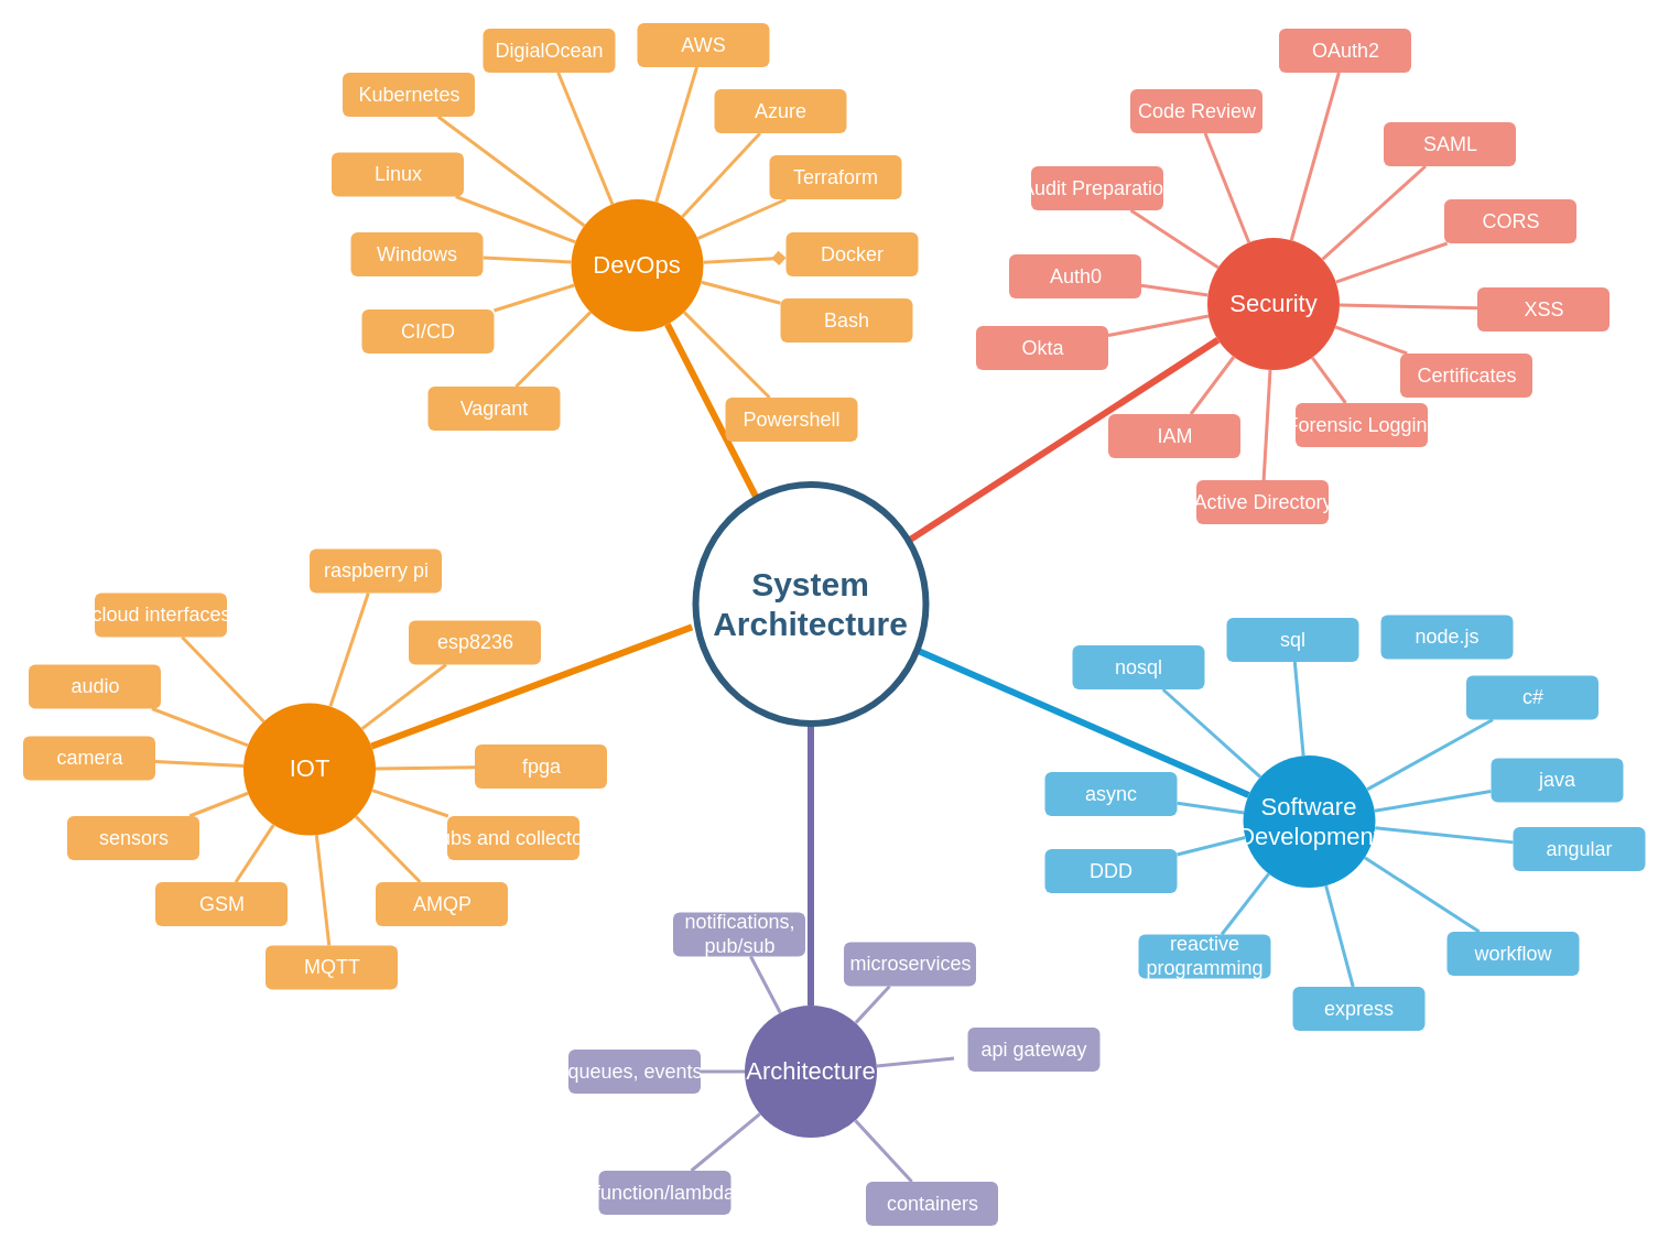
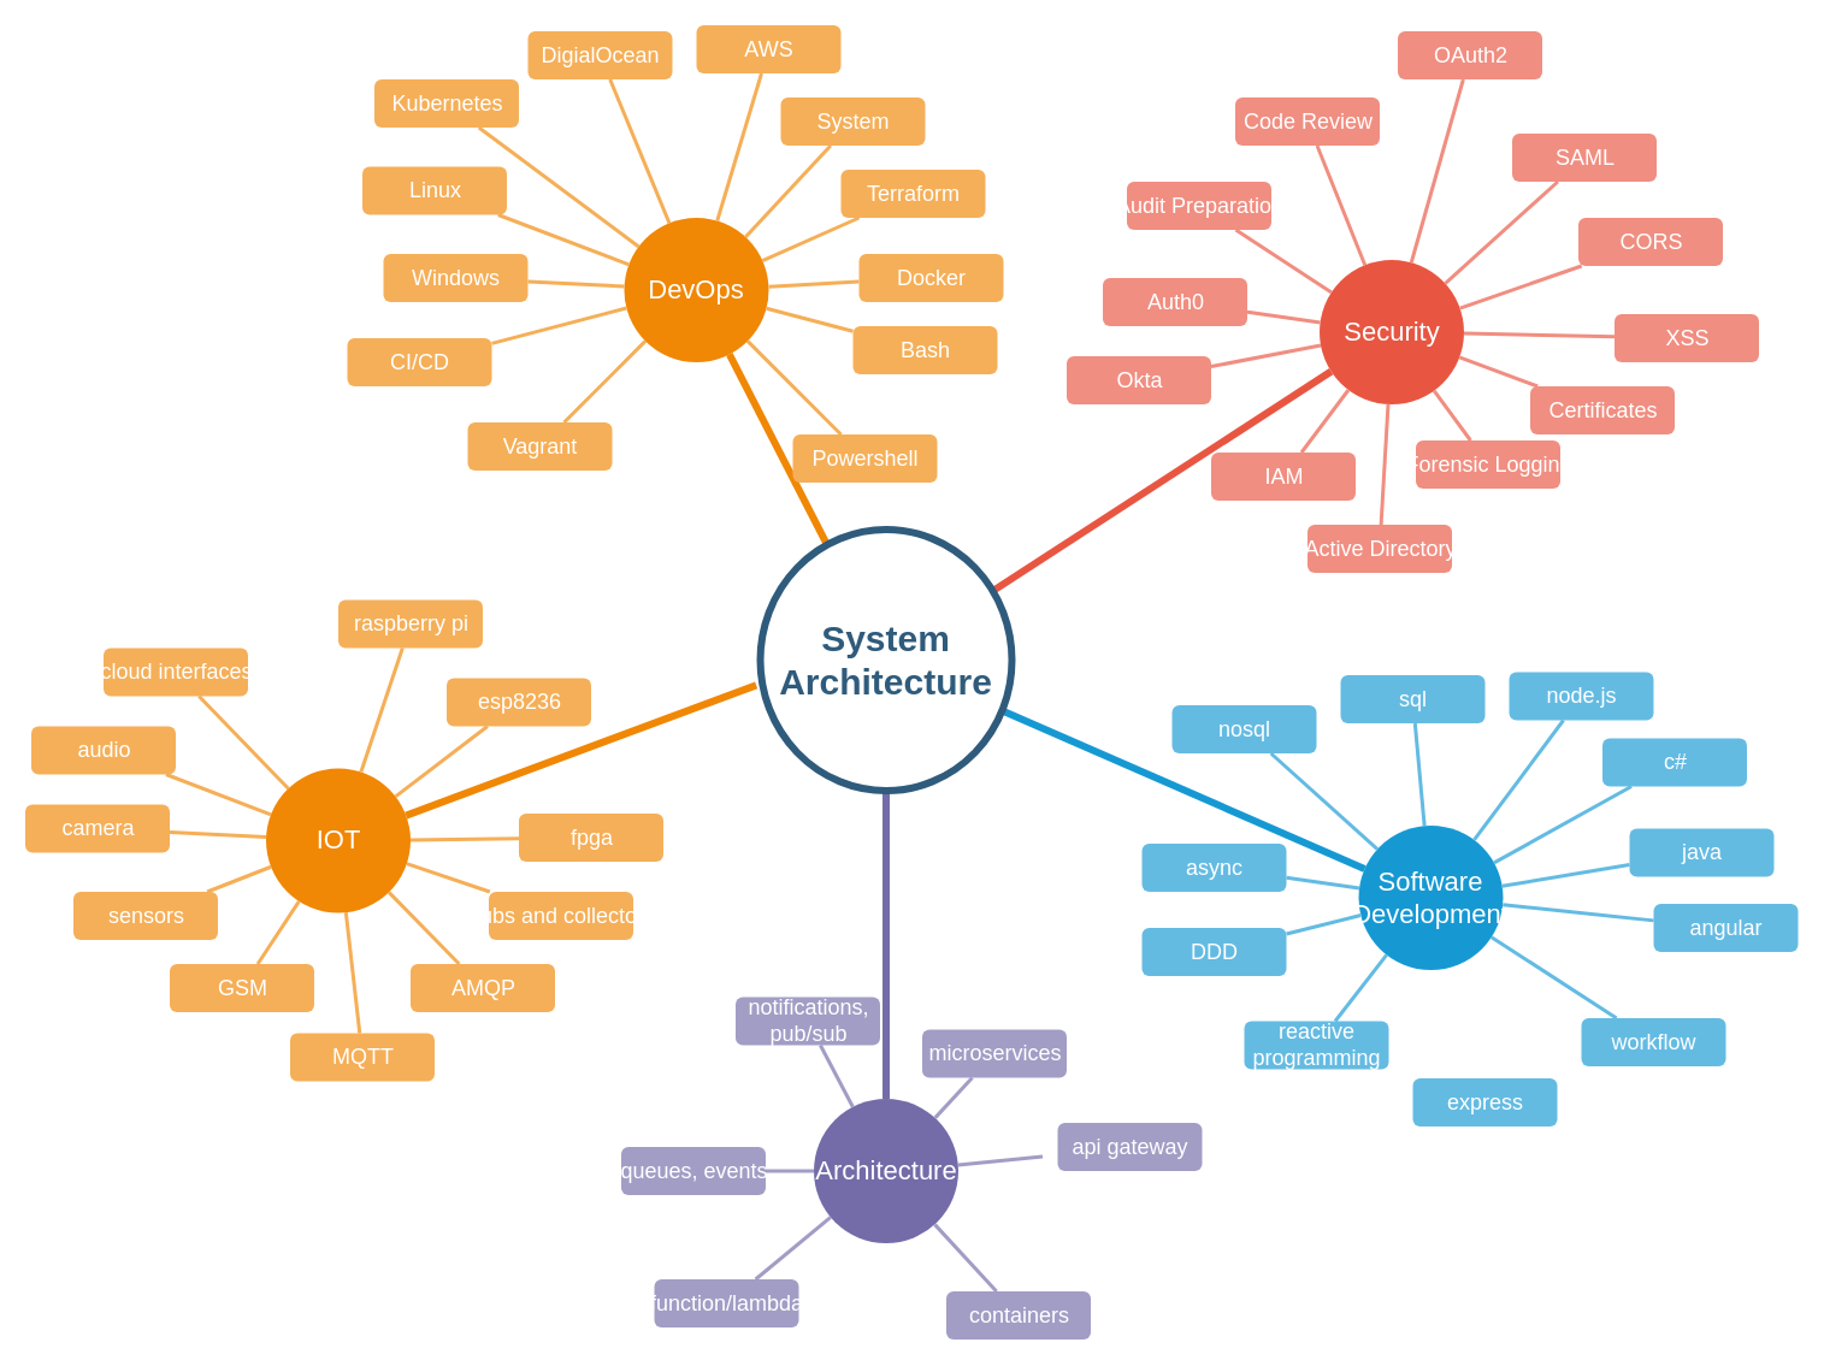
- <mxCell id="19" value="Azure" style="rounded=1;fillColor=#f5af58;strokeColor=none;strokeWidth=3;shadow=0;html=1;fontColor=#FFFFFF;fontSize=18;" parent="1" vertex="1"><mxGeometry x="648" y="80.5" width="120" height="40" as="geometry" /></mxCell>
+ <mxCell id="19" value="System" style="rounded=1;fillColor=#f5af58;strokeColor=none;strokeWidth=3;shadow=0;html=1;fontColor=#FFFFFF;fontSize=18;" parent="1" vertex="1"><mxGeometry x="648" y="80.5" width="120" height="40" as="geometry" /></mxCell>
- <mxCell id="33" value="" style="edgeStyle=none;endArrow=diamond;strokeWidth=3;strokeColor=#F5AF58;html=1;fontSize=18;" parent="1" source="2" target="21" edge="1"><mxGeometry x="-214" y="256.5" width="100" height="100" as="geometry"><mxPoint x="-582" y="60.5" as="sourcePoint" /><mxPoint x="-482" y="-39.5" as="targetPoint" /></mxGeometry></mxCell>
+ <mxCell id="33" value="" style="edgeStyle=none;endArrow=none;strokeWidth=3;strokeColor=#F5AF58;html=1;fontSize=18;" parent="1" source="2" target="21" edge="1"><mxGeometry x="-214" y="256.5" width="100" height="100" as="geometry"><mxPoint x="-582" y="60.5" as="sourcePoint" /><mxPoint x="-482" y="-39.5" as="targetPoint" /></mxGeometry></mxCell>
- <mxCell id="13" value="CI/CD" style="rounded=1;fillColor=#f5af58;strokeColor=none;strokeWidth=3;shadow=0;html=1;fontColor=#FFFFFF;fontSize=18;" parent="1" vertex="1"><mxGeometry x="328" y="280.5" width="120" height="40" as="geometry" /></mxCell>
+ <mxCell id="13" value="CI/CD" style="rounded=1;fillColor=#f5af58;strokeColor=none;strokeWidth=3;shadow=0;html=1;fontColor=#FFFFFF;fontSize=18;" parent="1" vertex="1"><mxGeometry x="288" y="280.5" width="120" height="40" as="geometry" /></mxCell>
- <mxCell id="78" value="" style="edgeStyle=none;endArrow=none;strokeWidth=3;strokeColor=#64BBE2;html=1;fontSize=18;" parent="1" source="4" target="68" edge="1"><mxGeometry x="-464" y="371.5" width="100" height="100" as="geometry"><mxPoint x="-832" y="175.5" as="sourcePoint" /><mxPoint x="-732" y="75.5" as="targetPoint" /></mxGeometry></mxCell>
+ <mxCell id="78" value="" style="edgeStyle=none;endArrow=none;strokeWidth=3;strokeColor=#64BBE2;html=1;fontSize=18;" parent="1" source="4" target="63" edge="1"><mxGeometry x="-464" y="371.5" width="100" height="100" as="geometry"><mxPoint x="-832" y="175.5" as="sourcePoint" /><mxPoint x="-732" y="75.5" as="targetPoint" /></mxGeometry></mxCell>
